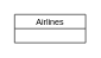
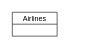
- <mxCell id="2" value="Airlines" style="swimlane;fontStyle=0;childLayout=stackLayout;horizontal=1;startSize=20;fillColor=#ffffff;horizontalStack=0;resizeParent=1;resizeParentMax=0;resizeLast=0;collapsible=0;marginBottom=0;swimlaneFillColor=#ffffff;" vertex="1" parent="1"><mxGeometry x="20" y="20" width="100" height="40" as="geometry" /></mxCell>
+ <mxCell id="2" value="Airlines" style="swimlane;fontStyle=0;childLayout=stackLayout;horizontal=1;startSize=20;fillColor=#ffffff;horizontalStack=0;resizeParent=1;resizeParentMax=0;resizeLast=0;collapsible=0;marginBottom=0;swimlaneFillColor=#ffffff;" vertex="1" parent="1"><mxGeometry x="20" y="20" width="75" height="40" as="geometry" /></mxCell>
